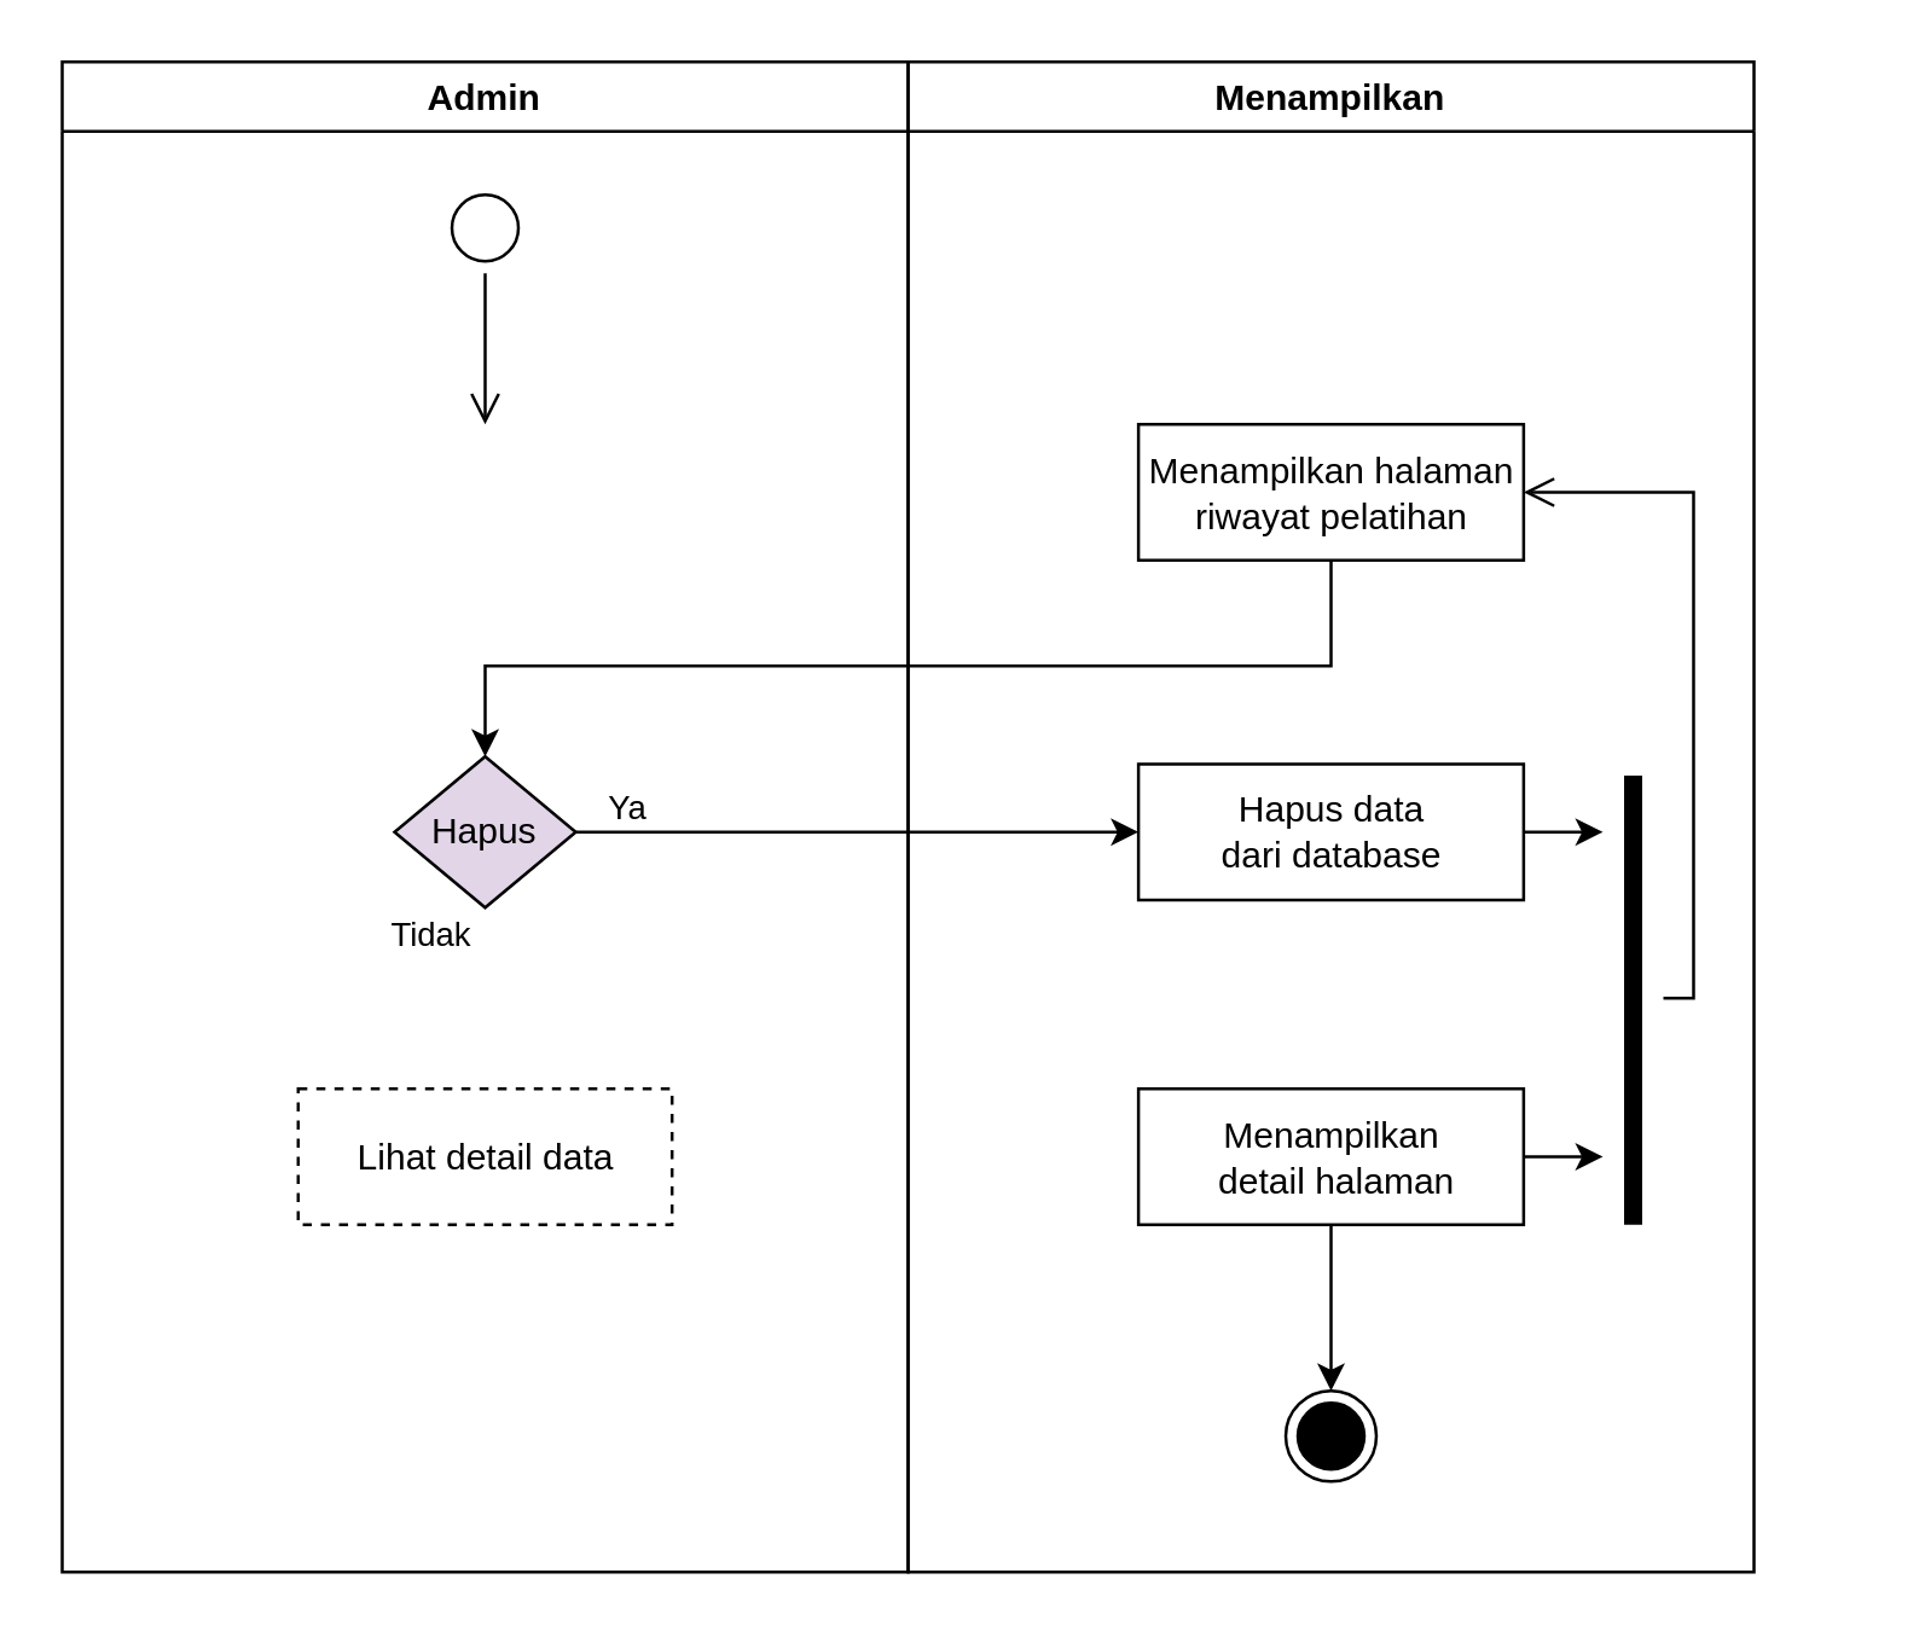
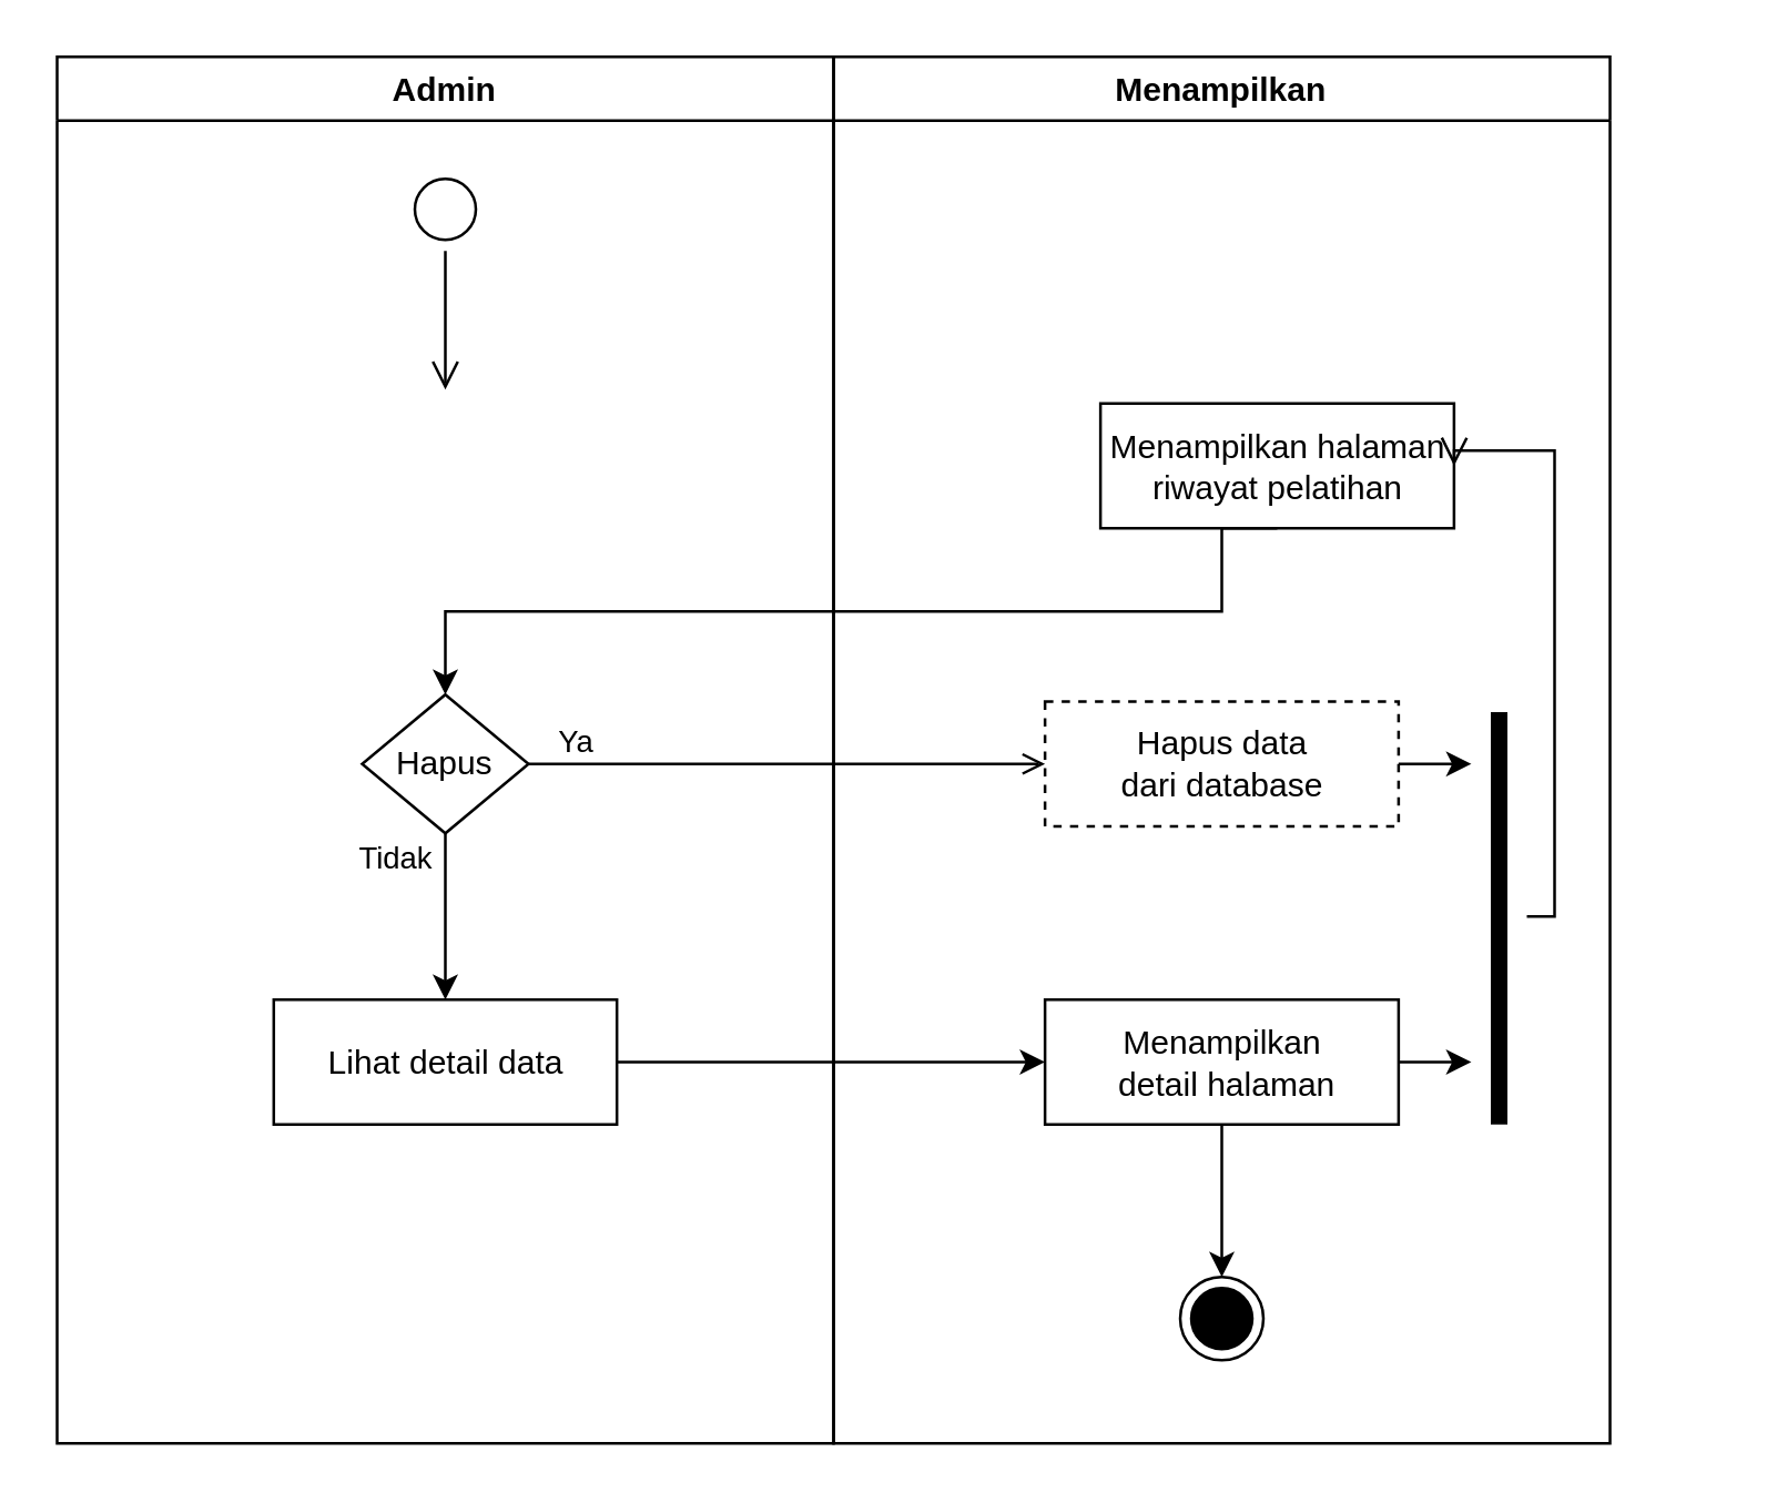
- <mxCell id="3" value="Menampilkan halaman&lt;br&gt;riwayat pelatihan" style="html=1;strokeColor=#000000;fillColor=default;" vertex="1" parent="2"><mxGeometry x="76.25" y="120" width="127.5" height="45" as="geometry" /></mxCell>
+ <mxCell id="3" value="Menampilkan halaman&lt;br&gt;riwayat pelatihan" style="html=1;strokeColor=#000000;fillColor=default;" vertex="1" parent="2"><mxGeometry x="96.25" y="125" width="127.5" height="45" as="geometry" /></mxCell>
- <mxCell id="14" value="Hapus" style="rhombus;whiteSpace=wrap;html=1;fillColor=#e1d5e7;" vertex="1" parent="10"><mxGeometry x="110" y="230" width="59.99" height="50" as="geometry" /></mxCell>
+ <mxCell id="14" value="Hapus" style="rhombus;whiteSpace=wrap;html=1;" vertex="1" parent="10"><mxGeometry x="110" y="230" width="59.99" height="50" as="geometry" /></mxCell>
- <mxCell id="18" style="edgeStyle=orthogonalEdgeStyle;rounded=0;orthogonalLoop=1;jettySize=auto;html=1;exitX=1;exitY=0.5;exitDx=0;exitDy=0;entryX=0;entryY=0.5;entryDx=0;entryDy=0;" edge="1" parent="1" source="14" target="5"><mxGeometry relative="1" as="geometry" /></mxCell>
+ <mxCell id="18" style="edgeStyle=orthogonalEdgeStyle;rounded=0;orthogonalLoop=1;jettySize=auto;html=1;exitX=1;exitY=0.5;exitDx=0;exitDy=0;entryX=0;entryY=0.5;entryDx=0;entryDy=0;endArrow=open;" edge="1" parent="1" source="14" target="5"><mxGeometry relative="1" as="geometry" /></mxCell>
- <mxCell id="5" value="Hapus data&lt;br&gt;dari database" style="html=1;strokeColor=#000000;fillColor=default;" vertex="1" parent="2"><mxGeometry x="76.25" y="232.5" width="127.5" height="45" as="geometry" /></mxCell>
+ <mxCell id="5" value="Hapus data&lt;br&gt;dari database" style="html=1;strokeColor=#000000;fillColor=default;dashed=1;" vertex="1" parent="2"><mxGeometry x="76.25" y="232.5" width="127.5" height="45" as="geometry" /></mxCell>
+ <mxCell id="13" style="edgeStyle=orthogonalEdgeStyle;rounded=0;orthogonalLoop=1;jettySize=auto;html=1;exitX=0.5;exitY=1;exitDx=0;exitDy=0;entryX=0.5;entryY=0;entryDx=0;entryDy=0;" edge="1" parent="10" source="14" target="15"><mxGeometry relative="1" as="geometry"><Array as="points"><mxPoint x="140" y="310" /><mxPoint x="140" y="310" /></Array></mxGeometry></mxCell>
- <mxCell id="15" value="Lihat detail data" style="html=1;strokeColor=#000000;fillColor=default;dashed=1;" vertex="1" parent="10"><mxGeometry x="78.12" y="340" width="123.75" height="45" as="geometry" /></mxCell>
+ <mxCell id="15" value="Lihat detail data" style="html=1;strokeColor=#000000;fillColor=default;" vertex="1" parent="10"><mxGeometry x="78.12" y="340" width="123.75" height="45" as="geometry" /></mxCell>
+ <mxCell id="20" style="edgeStyle=orthogonalEdgeStyle;rounded=0;orthogonalLoop=1;jettySize=auto;html=1;exitX=1;exitY=0.5;exitDx=0;exitDy=0;entryX=0;entryY=0.5;entryDx=0;entryDy=0;" edge="1" parent="1" source="15" target="7"><mxGeometry relative="1" as="geometry" /></mxCell>
